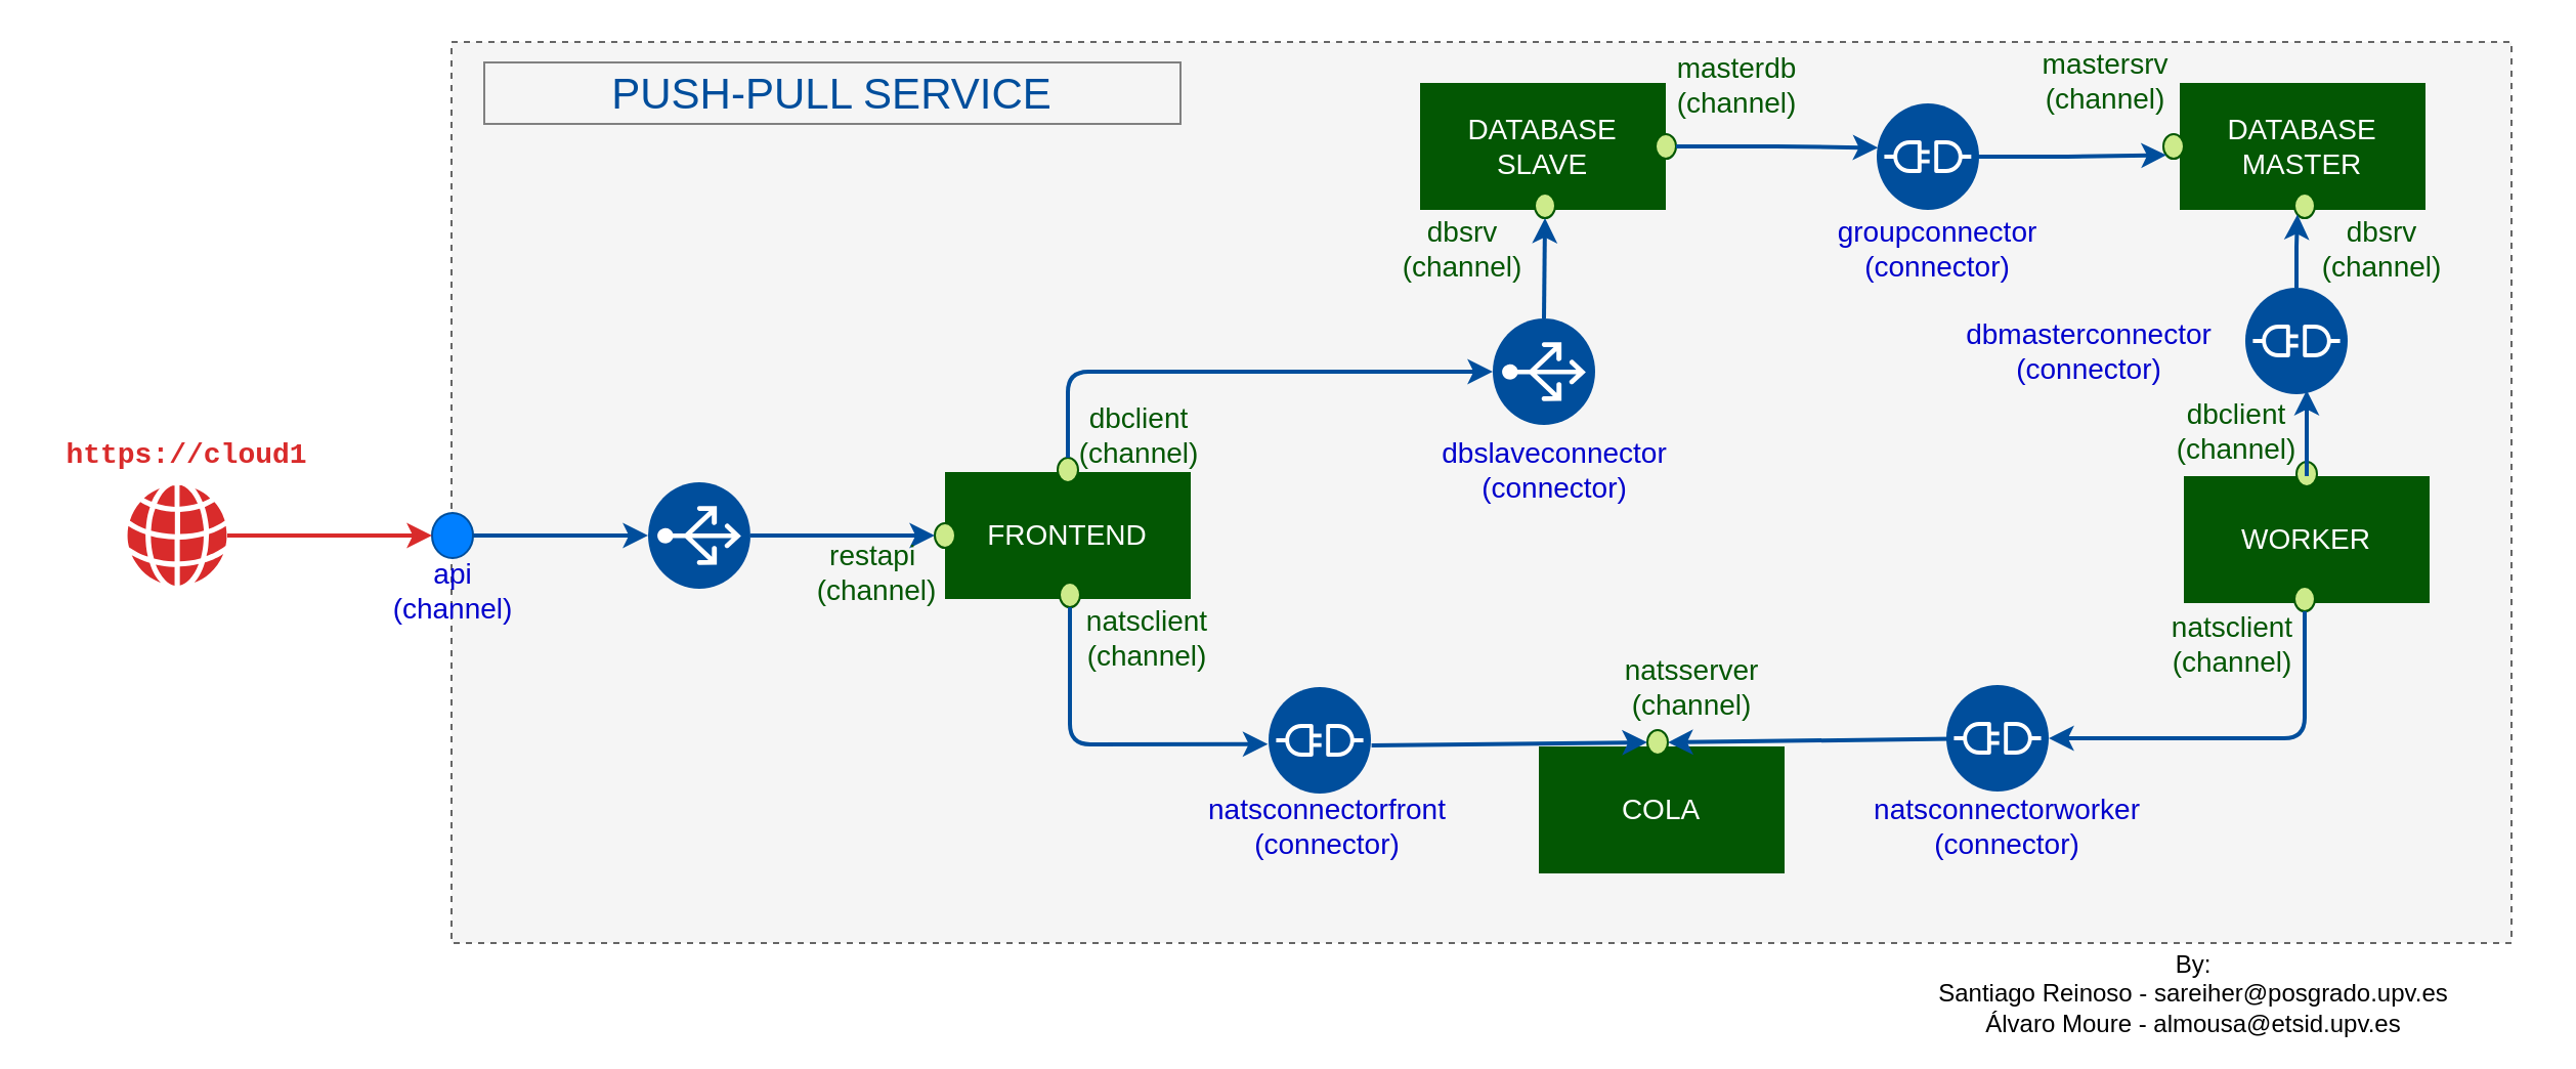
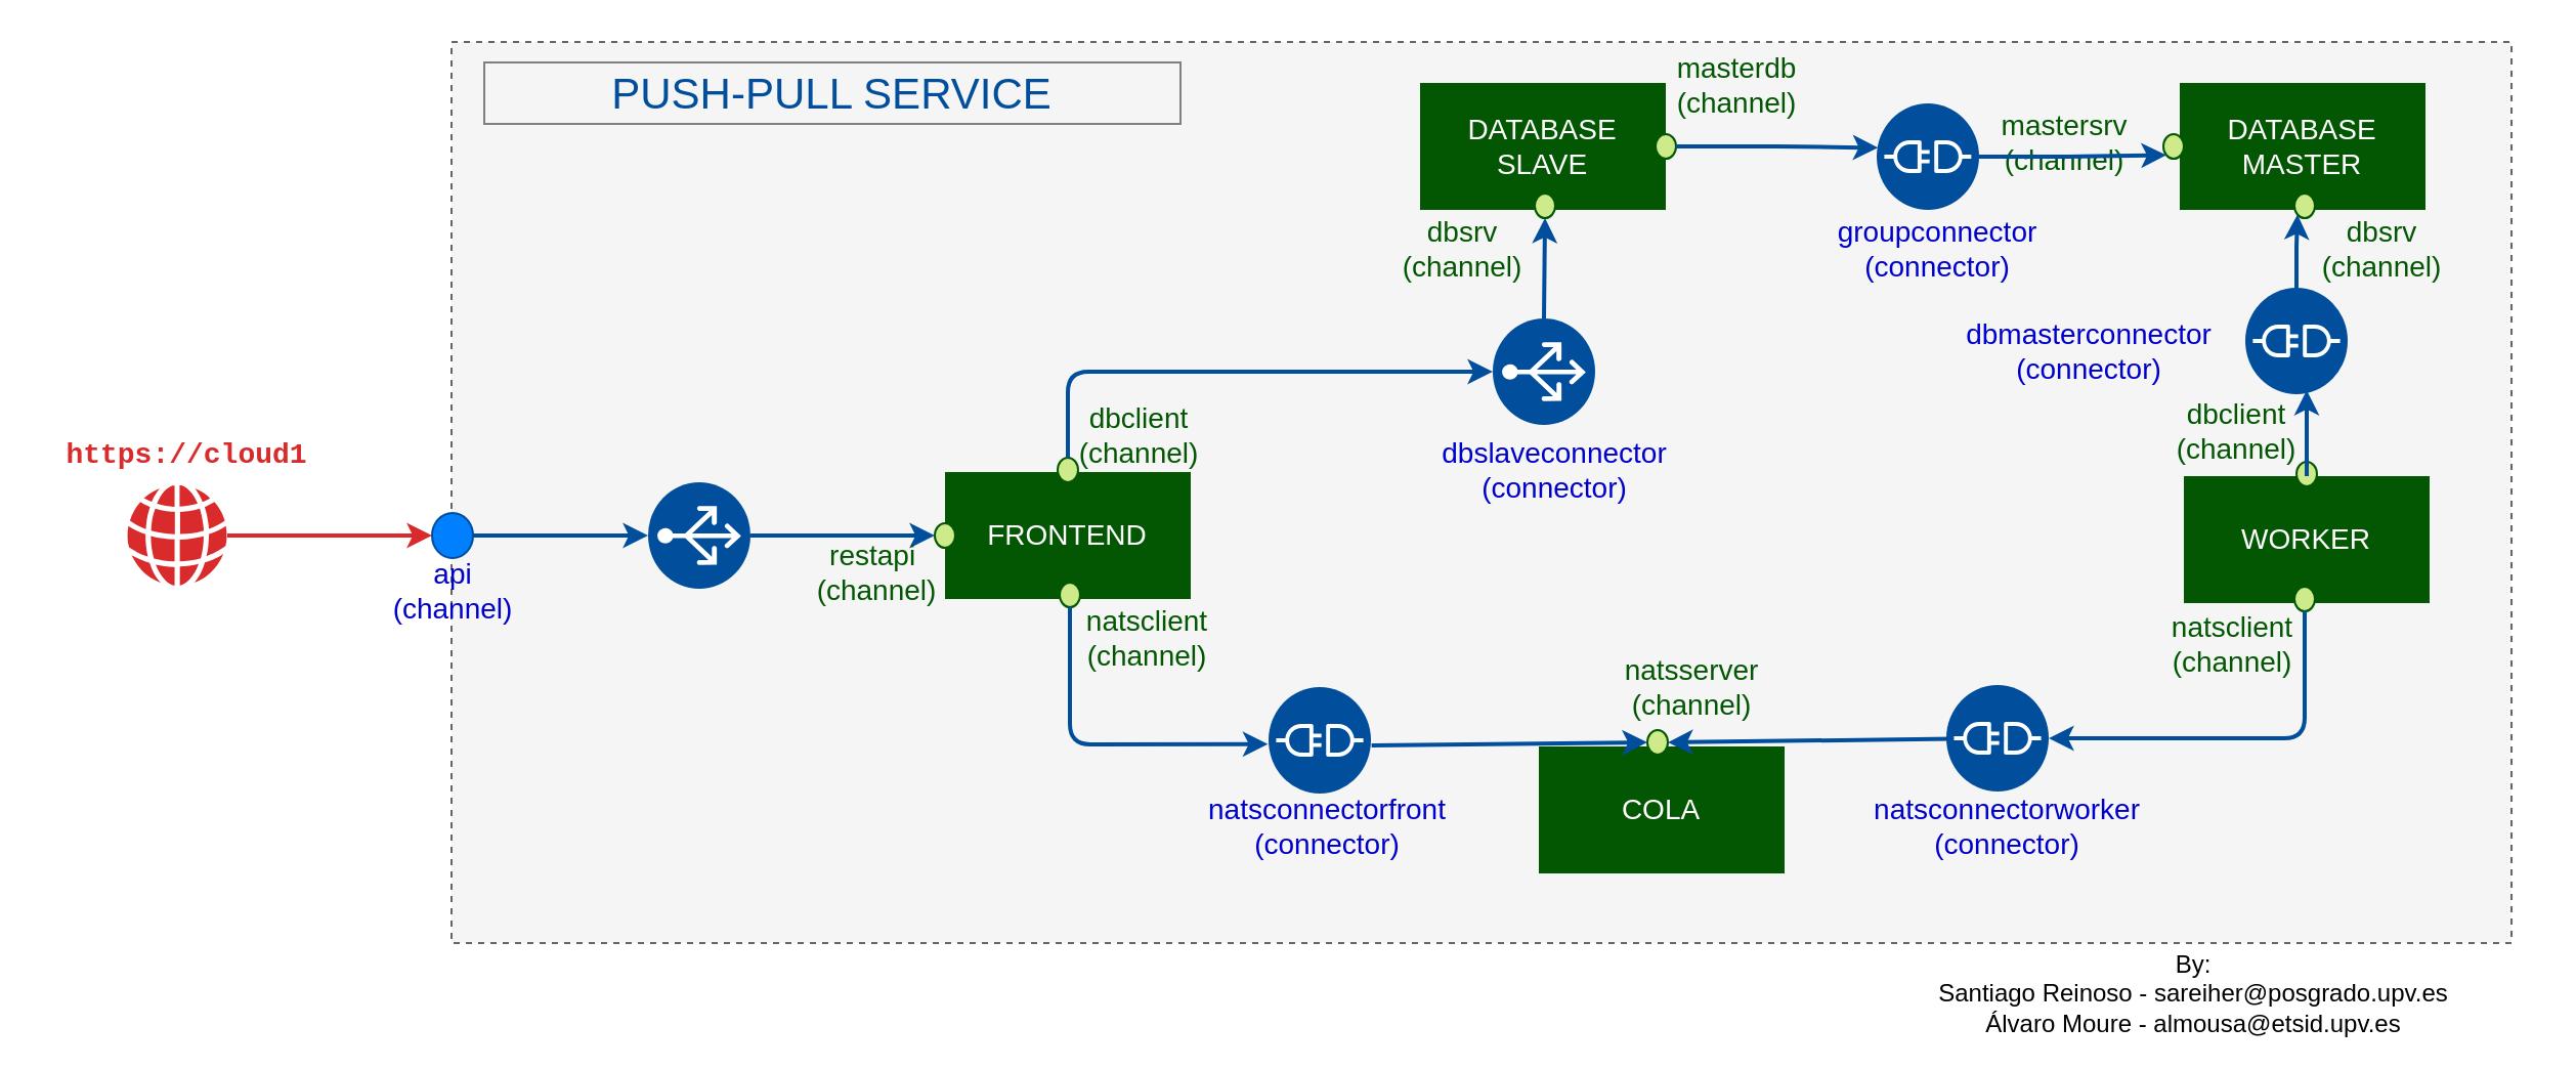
- <mxCell id="66" value="&lt;font style=&quot;font-size: 14px&quot;&gt;mastersrv&lt;br&gt;(channel)&lt;br&gt;&lt;/font&gt;" style="text;html=1;strokeColor=none;fillColor=none;align=center;verticalAlign=middle;whiteSpace=wrap;rounded=0;fontSize=14;fontColor=#035703;" vertex="1" parent="1"><mxGeometry x="1000" y="28" width="56" height="22" as="geometry" /></mxCell>
+ <mxCell id="66" value="&lt;font style=&quot;font-size: 14px&quot;&gt;mastersrv&lt;br&gt;(channel)&lt;br&gt;&lt;/font&gt;" style="text;html=1;strokeColor=none;fillColor=none;align=center;verticalAlign=middle;whiteSpace=wrap;rounded=0;fontSize=14;fontColor=#035703;" vertex="1" parent="1"><mxGeometry x="980" y="58" width="56" height="22" as="geometry" /></mxCell>
